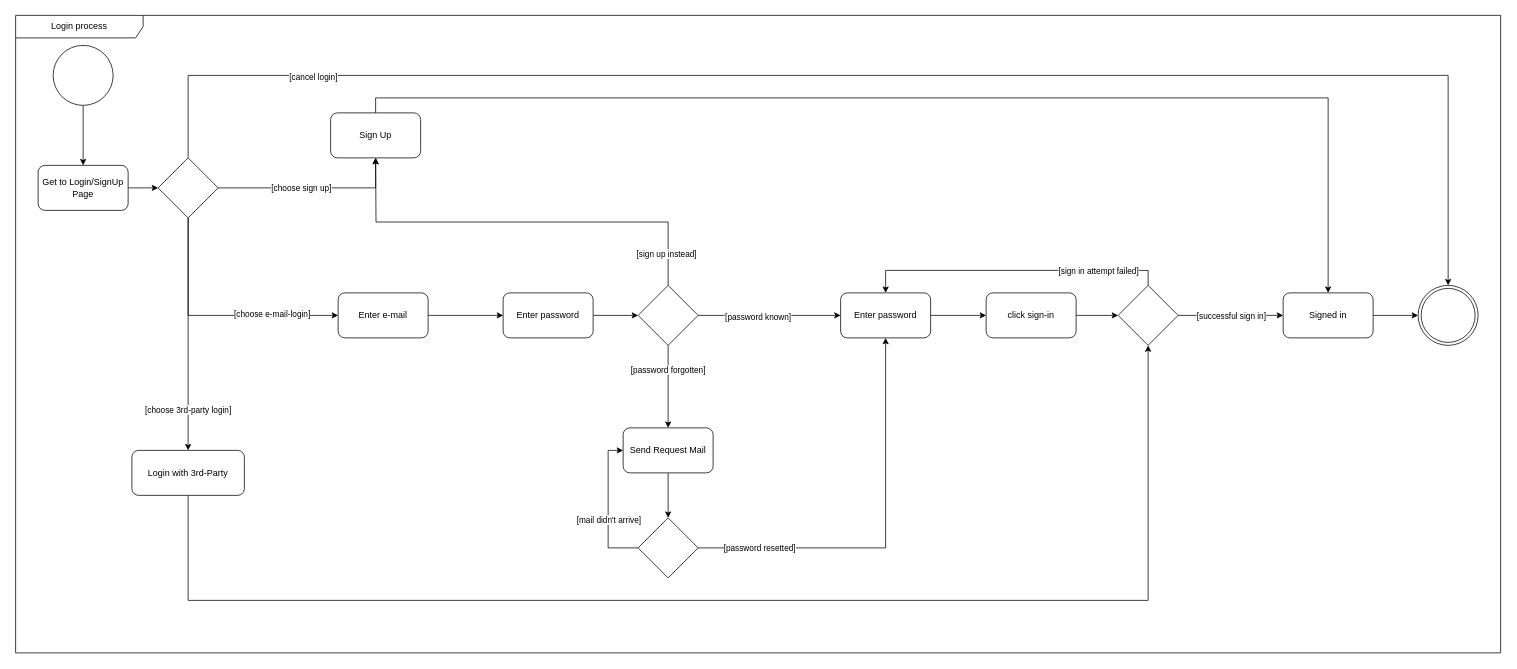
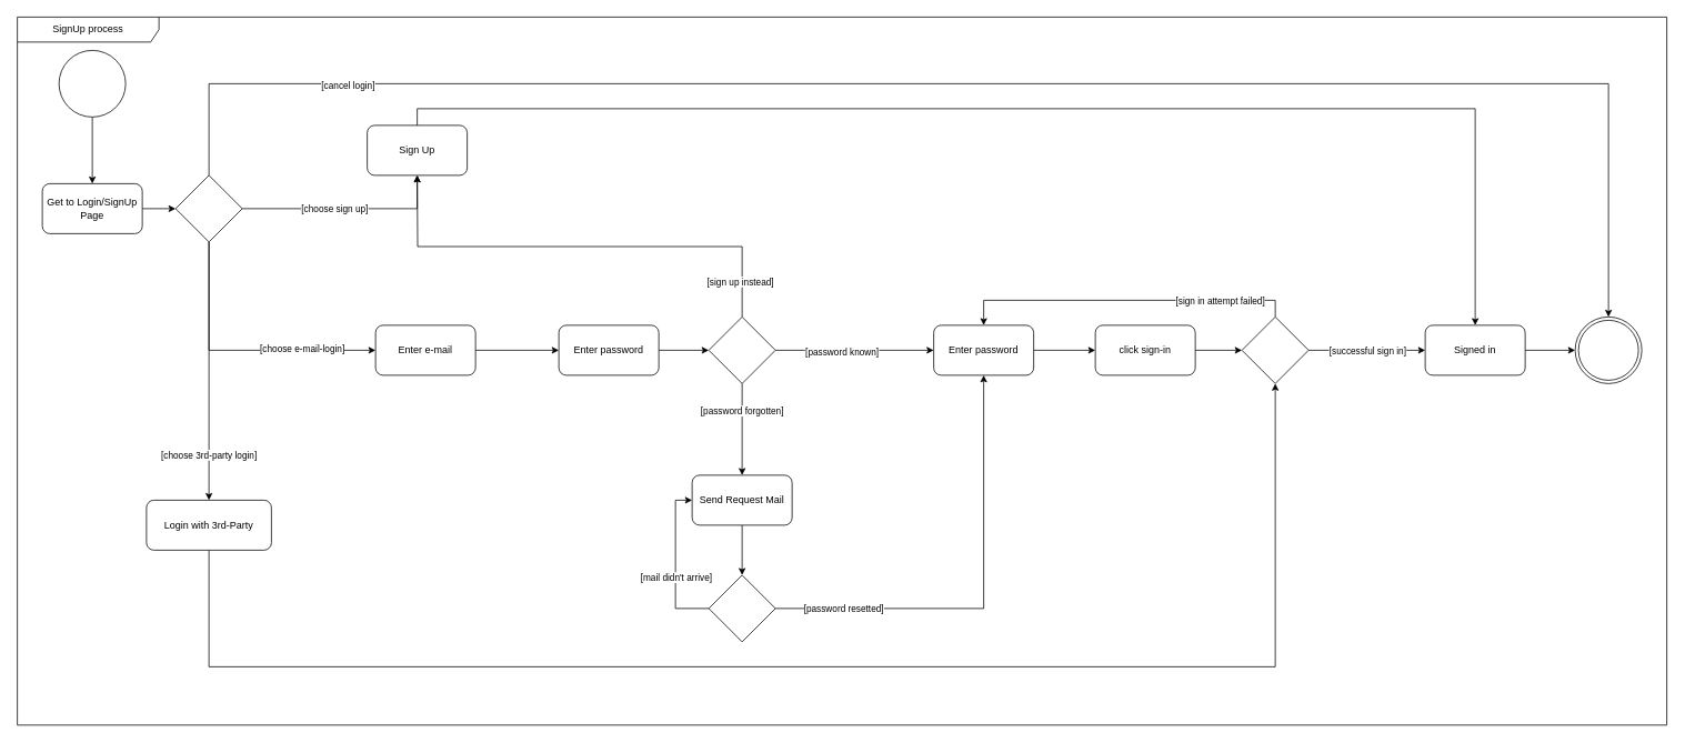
- <mxCell id="49" value="Login process" style="shape=umlFrame;whiteSpace=wrap;html=1;pointerEvents=0;width=170;height=30;" vertex="1" parent="1"><mxGeometry x="20" y="20" width="1980" height="850" as="geometry" /></mxCell>
+ <mxCell id="49" value="SignUp process" style="shape=umlFrame;whiteSpace=wrap;html=1;pointerEvents=0;width=170;height=30;" vertex="1" parent="1"><mxGeometry x="20" y="20" width="1980" height="850" as="geometry" /></mxCell>
